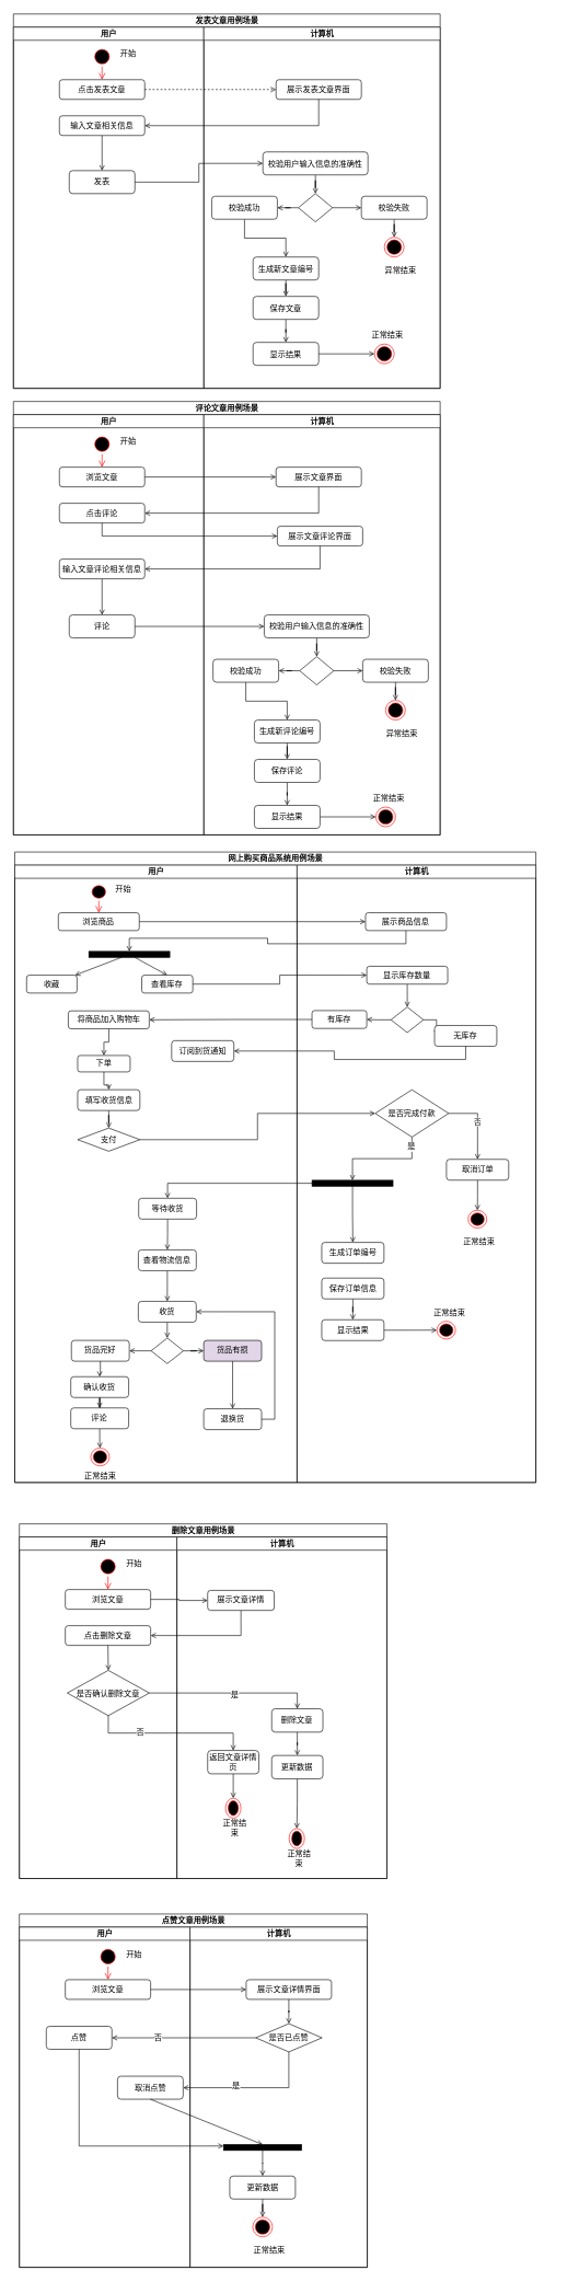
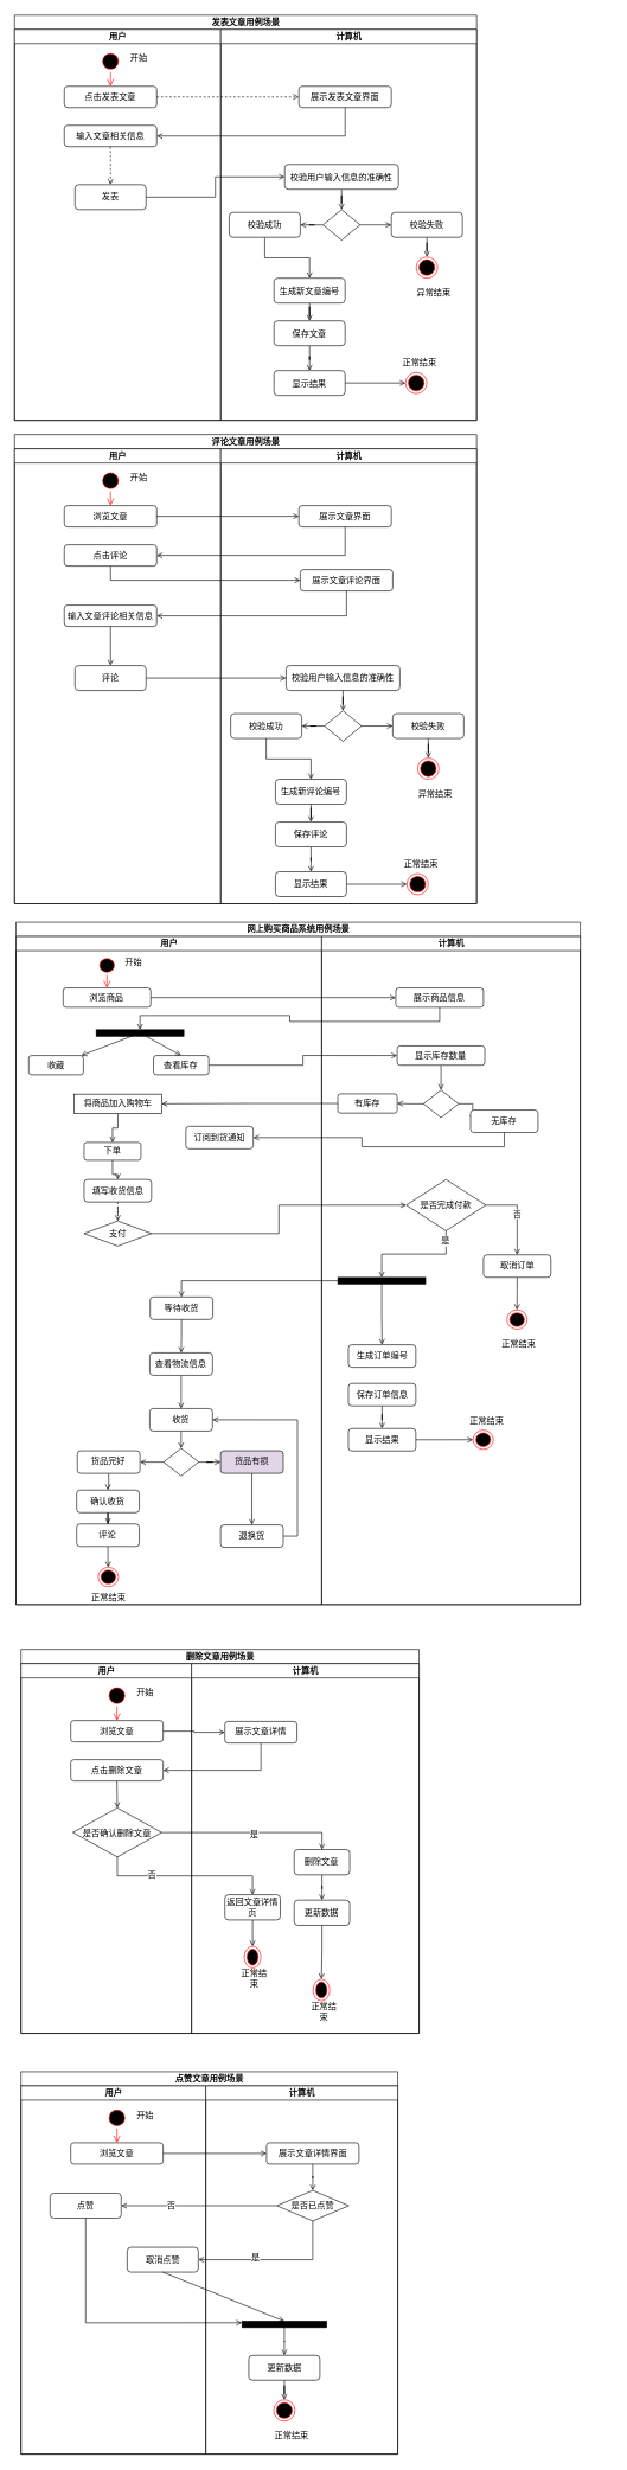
- <mxCell id="7" style="edgeStyle=orthogonalEdgeStyle;rounded=0;orthogonalLoop=1;jettySize=auto;html=1;endArrow=open;endFill=0;" edge="1" parent="3" source="8" target="9"><mxGeometry relative="1" as="geometry" /></mxCell>
+ <mxCell id="7" style="edgeStyle=orthogonalEdgeStyle;rounded=0;orthogonalLoop=1;jettySize=auto;html=1;endArrow=open;endFill=0;dashed=1;" edge="1" parent="3" source="8" target="9"><mxGeometry relative="1" as="geometry" /></mxCell>
- <mxCell id="79" value="将商品加入购物车" style="rounded=1;whiteSpace=wrap;html=1;" vertex="1" parent="74"><mxGeometry x="81.552" y="221.887" width="123.276" height="27.17" as="geometry" /></mxCell>
+ <mxCell id="79" value="将商品加入购物车" style="whiteSpace=wrap;html=1;rounded=0;" vertex="1" parent="74"><mxGeometry x="81.552" y="221.887" width="123.276" height="27.17" as="geometry" /></mxCell>
- <mxCell id="82" value="" style="edgeStyle=orthogonalEdgeStyle;rounded=0;orthogonalLoop=1;jettySize=auto;html=1;endArrow=open;endFill=0;" edge="1" parent="74" source="83" target="84"><mxGeometry relative="1" as="geometry" /></mxCell>
+ <mxCell id="82" value="" style="edgeStyle=orthogonalEdgeStyle;rounded=0;orthogonalLoop=1;jettySize=auto;html=1;endArrow=open;endFill=0;dashed=1;" edge="1" parent="74" source="83" target="84"><mxGeometry relative="1" as="geometry" /></mxCell>
